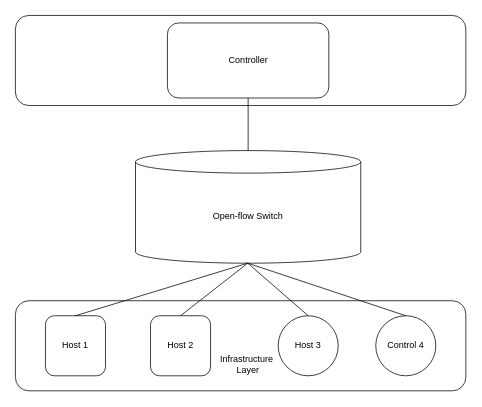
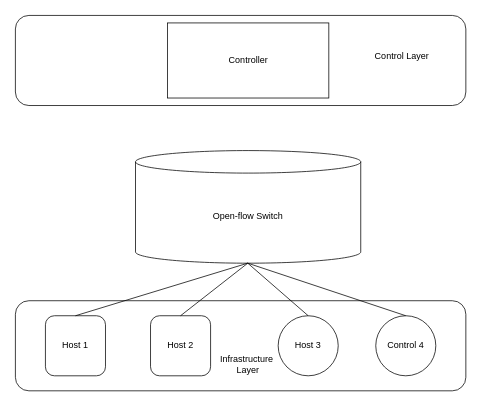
+ <mxCell id="15" value="Control Layer" style="text;html=1;strokeColor=none;fillColor=none;align=center;verticalAlign=middle;whiteSpace=wrap;rounded=0;" vertex="1" parent="1"><mxGeometry x="490" y="40" width="90" height="70" as="geometry" /></mxCell>
- <mxCell id="5" value="Controller" style="whiteSpace=wrap;html=1;rounded=1;" vertex="1" parent="1"><mxGeometry x="222.5" y="30" width="215" height="100" as="geometry" /></mxCell>
+ <mxCell id="5" value="Controller" style="rounded=0;whiteSpace=wrap;html=1;" vertex="1" parent="1"><mxGeometry x="222.5" y="30" width="215" height="100" as="geometry" /></mxCell>
- <mxCell id="10" value="" style="endArrow=none;html=1;strokeColor=#000000;entryX=0.5;entryY=1;entryDx=0;entryDy=0;exitX=0.5;exitY=0;exitDx=0;exitDy=0;exitPerimeter=0;" edge="1" parent="1" source="4" target="5"><mxGeometry width="50" height="50" relative="1" as="geometry"><mxPoint x="320" y="190" as="sourcePoint" /><mxPoint x="370" y="140" as="targetPoint" /></mxGeometry></mxCell>
